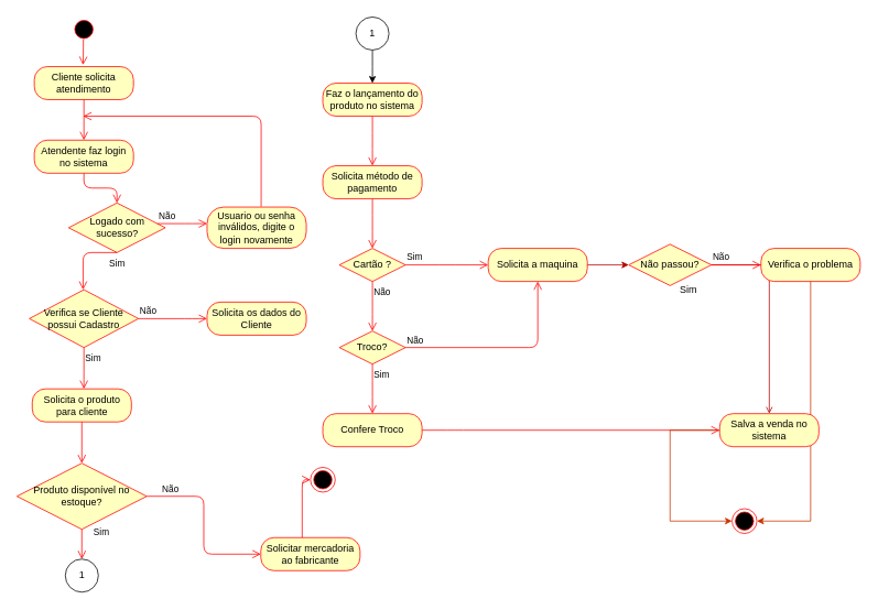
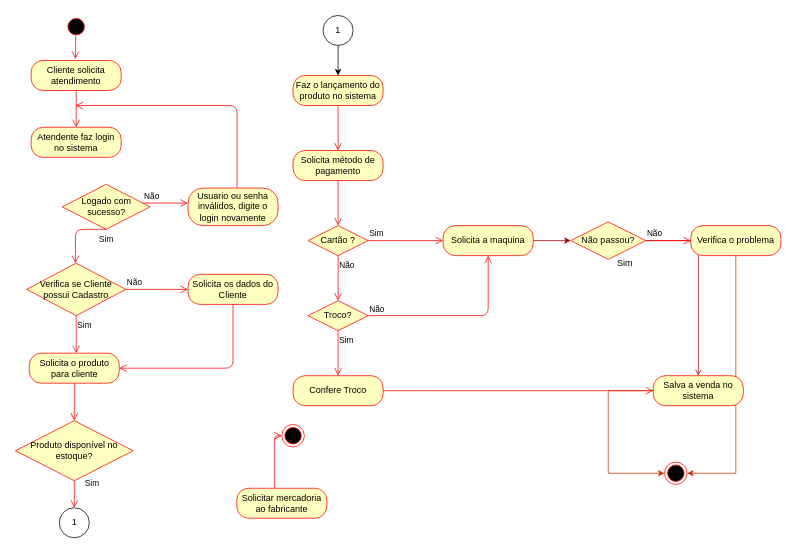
- <mxCell id="6" value="" style="edgeStyle=orthogonalEdgeStyle;html=1;verticalAlign=bottom;endArrow=open;endSize=8;strokeColor=#ff0000;entryX=0.5;entryY=0;entryDx=0;entryDy=0;" parent="1" source="5" target="7" edge="1"><mxGeometry relative="1" as="geometry"><mxPoint x="95" y="240" as="targetPoint" /></mxGeometry></mxCell>
+ <mxCell id="48" value="" style="edgeStyle=orthogonalEdgeStyle;html=1;verticalAlign=bottom;endArrow=open;endSize=8;strokeColor=#ff0000;entryX=1;entryY=0.5;entryDx=0;entryDy=0;" parent="1" source="47" target="12" edge="1"><mxGeometry relative="1" as="geometry"><mxPoint x="310" y="490" as="targetPoint" /><Array as="points"><mxPoint x="310" y="490" /></Array></mxGeometry></mxCell>
- <mxCell id="15" value="Não" style="edgeStyle=orthogonalEdgeStyle;html=1;align=left;verticalAlign=bottom;endArrow=open;endSize=8;strokeColor=#ff0000;exitX=1;exitY=0.5;exitDx=0;exitDy=0;entryX=0;entryY=0.5;entryDx=0;entryDy=0;" parent="1" source="14" target="17" edge="1"><mxGeometry x="-0.833" relative="1" as="geometry"><mxPoint x="270" y="580" as="targetPoint" /><Array as="points" /><mxPoint as="offset" /></mxGeometry></mxCell>
